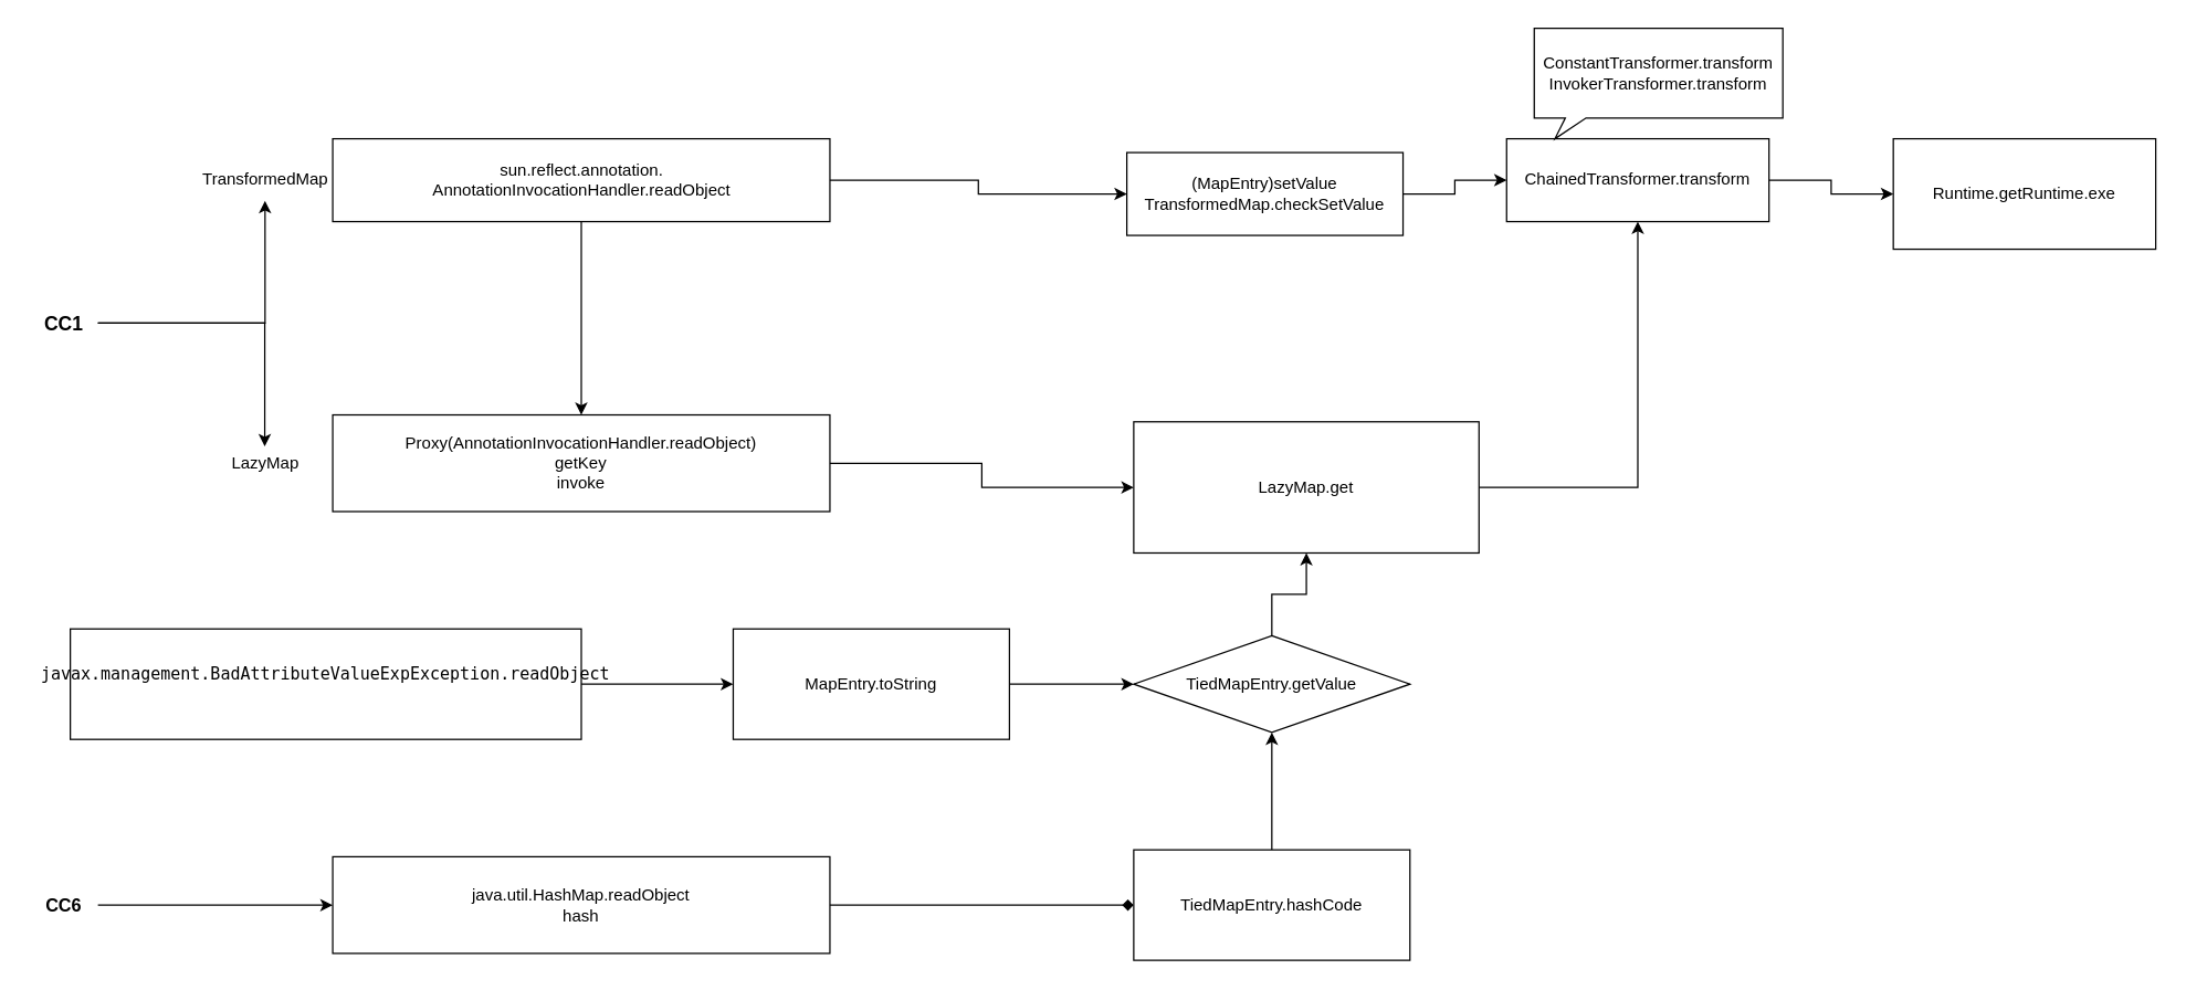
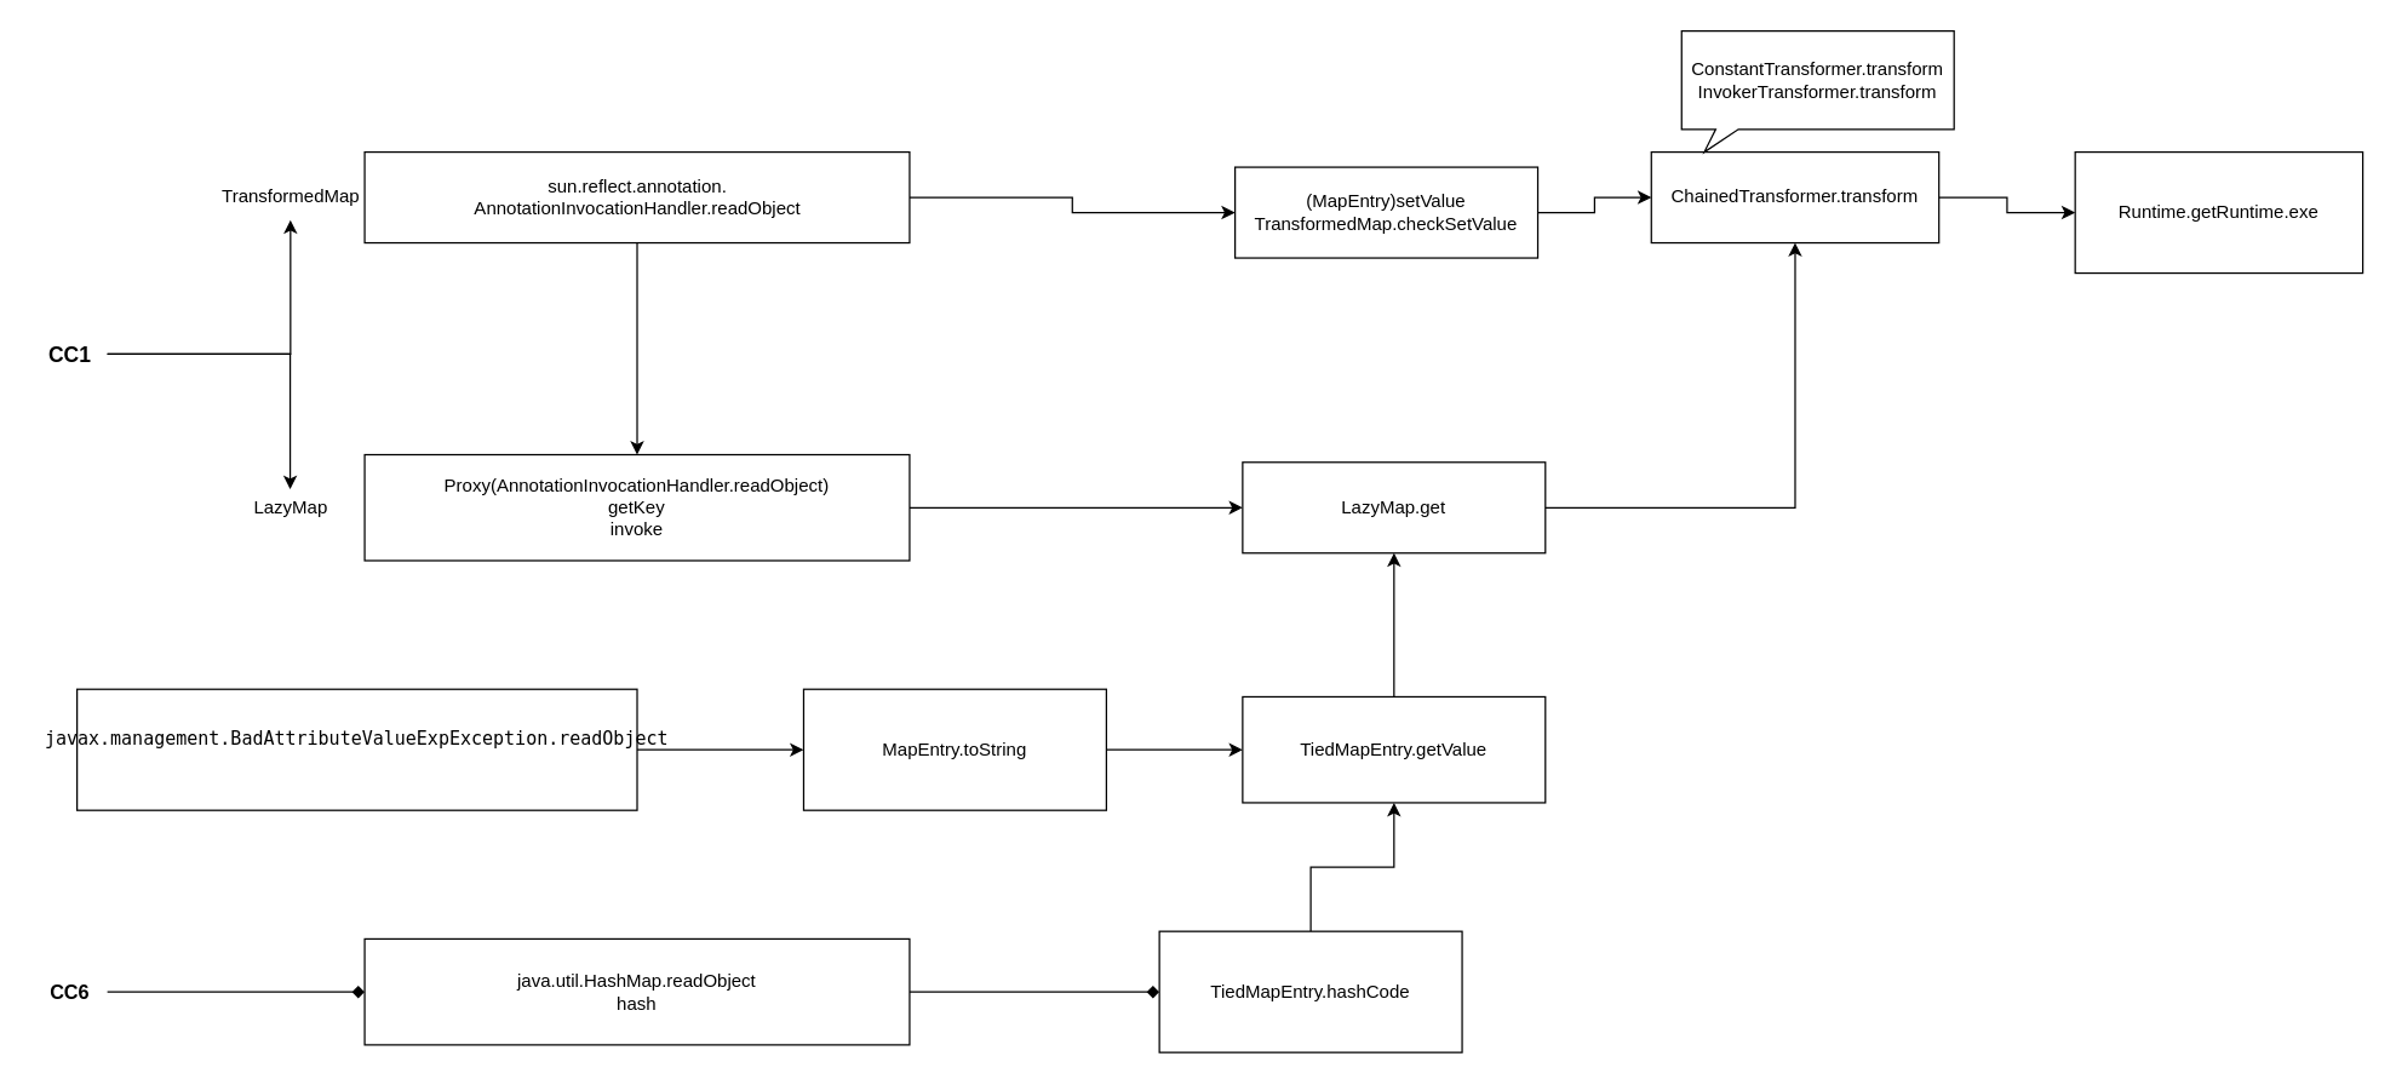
- <mxCell id="12" value="LazyMap.get" style="rounded=0;whiteSpace=wrap;html=1;" parent="1" vertex="1"><mxGeometry x="820" y="305" width="250" height="95" as="geometry" /></mxCell>
+ <mxCell id="12" value="LazyMap.get" style="rounded=0;whiteSpace=wrap;html=1;" parent="1" vertex="1"><mxGeometry x="820" y="305" width="200" height="60" as="geometry" /></mxCell>
- <mxCell id="16" value="TiedMapEntry.getValue" style="rhombus;whiteSpace=wrap;html=1;" parent="1" vertex="1"><mxGeometry x="820" y="460" width="200" height="70" as="geometry" /></mxCell>
+ <mxCell id="16" value="TiedMapEntry.getValue" style="rounded=0;whiteSpace=wrap;html=1;" parent="1" vertex="1"><mxGeometry x="820" y="460" width="200" height="70" as="geometry" /></mxCell>
- <mxCell id="23" style="edgeStyle=orthogonalEdgeStyle;rounded=0;orthogonalLoop=1;jettySize=auto;html=1;entryX=0;entryY=0.5;entryDx=0;entryDy=0;" parent="1" source="24" target="18" edge="1"><mxGeometry relative="1" as="geometry" /></mxCell>
+ <mxCell id="23" style="edgeStyle=orthogonalEdgeStyle;rounded=0;orthogonalLoop=1;jettySize=auto;html=1;entryX=0;entryY=0.5;entryDx=0;entryDy=0;endArrow=diamond;" parent="1" source="24" target="18" edge="1"><mxGeometry relative="1" as="geometry" /></mxCell>
- <mxCell id="29" value="TiedMapEntry.hashCode" style="rounded=0;whiteSpace=wrap;html=1;" vertex="1" parent="1"><mxGeometry x="820" y="615" width="200" height="80" as="geometry" /></mxCell>
+ <mxCell id="29" value="TiedMapEntry.hashCode" style="rounded=0;whiteSpace=wrap;html=1;" vertex="1" parent="1"><mxGeometry x="765" y="615" width="200" height="80" as="geometry" /></mxCell>
